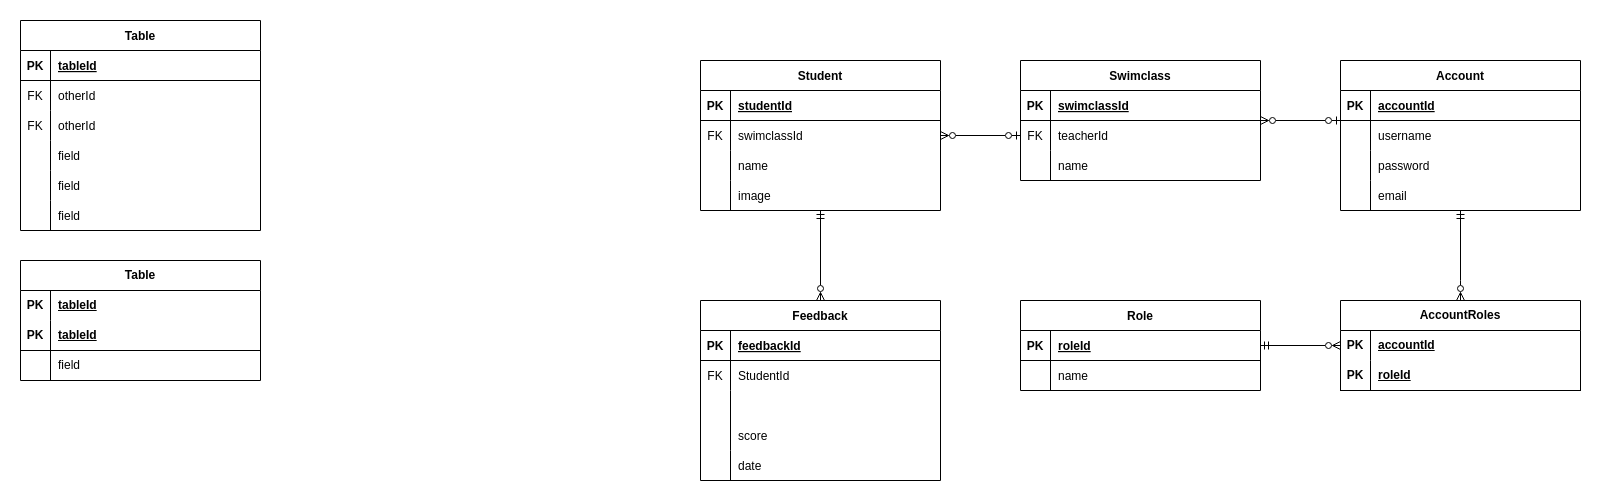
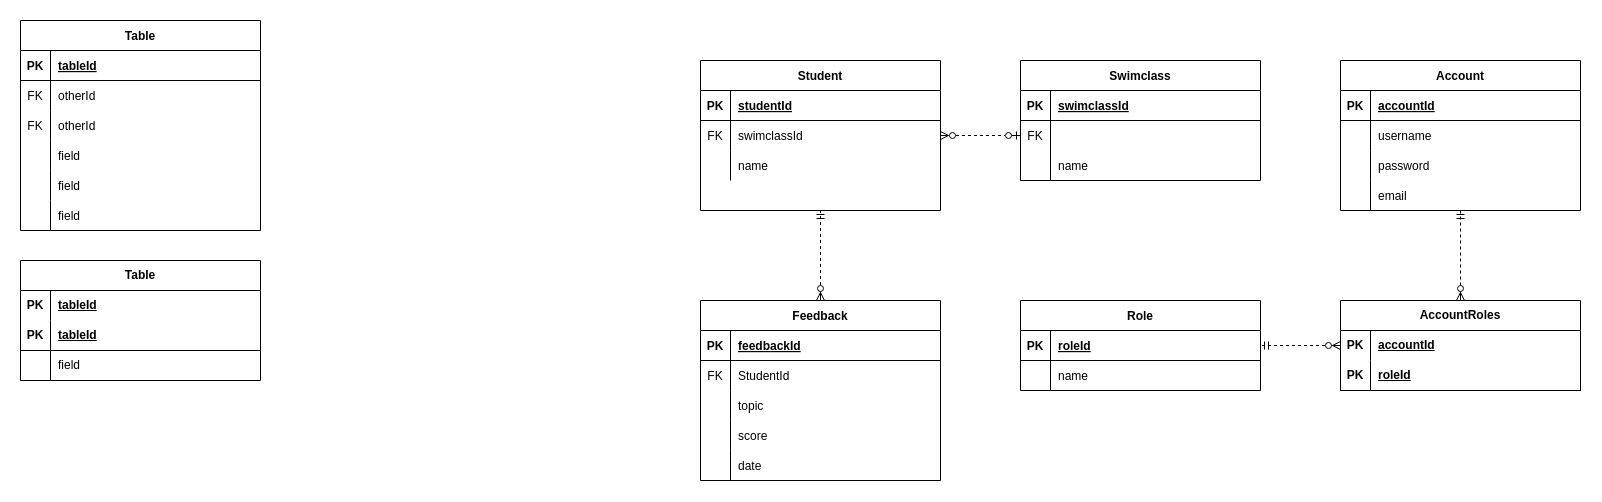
- <mxCell id="59" style="edgeStyle=orthogonalEdgeStyle;rounded=0;orthogonalLoop=1;jettySize=auto;html=1;endArrow=ERzeroToOne;endFill=0;startArrow=ERzeroToMany;startFill=0;" parent="1" source="60" target="46" edge="1"><mxGeometry relative="1" as="geometry"><Array as="points"><mxPoint x="1100" y="100" /><mxPoint x="1100" y="100" /></Array></mxGeometry></mxCell>
- <mxCell id="70" style="edgeStyle=orthogonalEdgeStyle;rounded=0;orthogonalLoop=1;jettySize=auto;html=1;endArrow=ERzeroToOne;endFill=0;startArrow=ERzeroToMany;startFill=0;" parent="1" source="71" target="60" edge="1"><mxGeometry relative="1" as="geometry"><Array as="points"><mxPoint x="770" y="100" /><mxPoint x="770" y="100" /></Array></mxGeometry></mxCell>
+ <mxCell id="70" style="edgeStyle=orthogonalEdgeStyle;rounded=0;orthogonalLoop=1;jettySize=auto;html=1;endArrow=ERzeroToOne;endFill=0;startArrow=ERzeroToMany;startFill=0;dashed=1;" parent="1" source="71" target="60" edge="1"><mxGeometry relative="1" as="geometry"><Array as="points"><mxPoint x="770" y="100" /><mxPoint x="770" y="100" /></Array></mxGeometry></mxCell>
- <mxCell id="66" value="teacherId" style="shape=partialRectangle;overflow=hidden;connectable=0;fillColor=none;top=0;left=0;bottom=0;right=0;align=left;spacingLeft=6;" parent="64" vertex="1"><mxGeometry x="30" width="210" height="30" as="geometry"><mxRectangle width="210" height="30" as="alternateBounds" /></mxGeometry></mxCell>
- <mxCell id="83" value="image" style="shape=partialRectangle;overflow=hidden;connectable=0;fillColor=none;top=0;left=0;bottom=0;right=0;align=left;spacingLeft=6;" parent="81" vertex="1"><mxGeometry x="30" width="210" height="30" as="geometry"><mxRectangle width="210" height="30" as="alternateBounds" /></mxGeometry></mxCell>
- <mxCell id="21" style="edgeStyle=orthogonalEdgeStyle;rounded=0;orthogonalLoop=1;jettySize=auto;html=1;endArrow=ERmandOne;endFill=0;startArrow=ERzeroToMany;startFill=0;" parent="1" source="22" target="71" edge="1"><mxGeometry relative="1" as="geometry" /></mxCell>
+ <mxCell id="21" style="edgeStyle=orthogonalEdgeStyle;rounded=0;orthogonalLoop=1;jettySize=auto;html=1;endArrow=ERmandOne;endFill=0;startArrow=ERzeroToMany;startFill=0;dashed=1;" parent="1" source="22" target="71" edge="1"><mxGeometry relative="1" as="geometry" /></mxCell>
- <mxCell id="45" style="edgeStyle=orthogonalEdgeStyle;rounded=0;orthogonalLoop=1;jettySize=auto;html=1;endArrow=ERzeroToMany;endFill=0;startArrow=ERmandOne;startFill=0;" parent="1" source="46" target="95" edge="1"><mxGeometry relative="1" as="geometry"><Array as="points"><mxPoint x="1460" y="280" /><mxPoint x="1460" y="280" /></Array></mxGeometry></mxCell>
+ <mxCell id="45" style="edgeStyle=orthogonalEdgeStyle;rounded=0;orthogonalLoop=1;jettySize=auto;html=1;endArrow=ERzeroToMany;endFill=0;startArrow=ERmandOne;startFill=0;dashed=1;" parent="1" source="46" target="95" edge="1"><mxGeometry relative="1" as="geometry"><Array as="points"><mxPoint x="1460" y="280" /><mxPoint x="1460" y="280" /></Array></mxGeometry></mxCell>
- <mxCell id="94" style="edgeStyle=orthogonalEdgeStyle;rounded=0;orthogonalLoop=1;jettySize=auto;html=1;endArrow=ERmandOne;endFill=0;startArrow=ERzeroToMany;startFill=0;" parent="1" source="95" target="38" edge="1"><mxGeometry relative="1" as="geometry"><Array as="points"><mxPoint x="1100" y="340" /><mxPoint x="1100" y="340" /></Array></mxGeometry></mxCell>
+ <mxCell id="94" style="edgeStyle=orthogonalEdgeStyle;rounded=0;orthogonalLoop=1;jettySize=auto;html=1;endArrow=ERmandOne;endFill=0;startArrow=ERzeroToMany;startFill=0;dashed=1;" parent="1" source="95" target="38" edge="1"><mxGeometry relative="1" as="geometry"><Array as="points"><mxPoint x="1100" y="340" /><mxPoint x="1100" y="340" /></Array></mxGeometry></mxCell>
+ <mxCell id="31" value="topic" style="shape=partialRectangle;overflow=hidden;connectable=0;fillColor=none;top=0;left=0;bottom=0;right=0;align=left;spacingLeft=6;" parent="29" vertex="1"><mxGeometry x="30" width="210" height="30" as="geometry"><mxRectangle width="210" height="30" as="alternateBounds" /></mxGeometry></mxCell>
